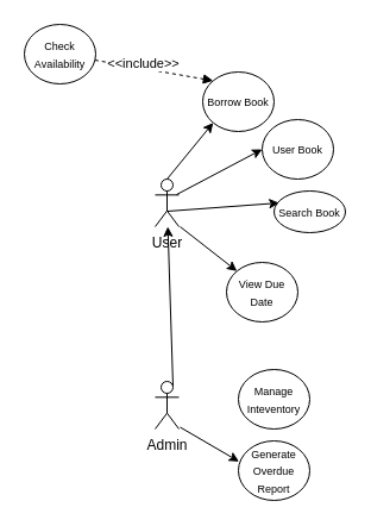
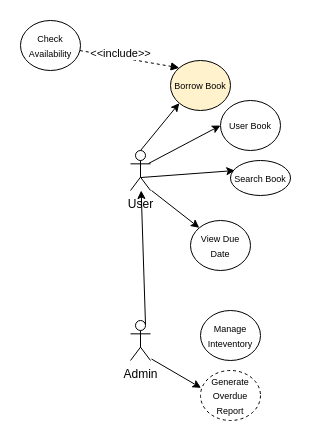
- <mxCell id="4" value="&lt;font style=&quot;font-size: 9px;&quot;&gt;Borrow Book&lt;/font&gt;" style="ellipse;whiteSpace=wrap;html=1;" vertex="1" parent="1"><mxGeometry x="170" y="60" width="60" height="50" as="geometry" /></mxCell>
+ <mxCell id="4" value="&lt;font style=&quot;font-size: 9px;&quot;&gt;Borrow Book&lt;/font&gt;" style="ellipse;whiteSpace=wrap;html=1;fillColor=#fff2cc;" vertex="1" parent="1"><mxGeometry x="170" y="60" width="60" height="50" as="geometry" /></mxCell>
- <mxCell id="9" value="&lt;font style=&quot;font-size: 9px;&quot;&gt;Generate Overdue Report&lt;/font&gt;" style="ellipse;whiteSpace=wrap;html=1;" vertex="1" parent="1"><mxGeometry x="200" y="370" width="60" height="50" as="geometry" /></mxCell>
+ <mxCell id="9" value="&lt;font style=&quot;font-size: 9px;&quot;&gt;Generate Overdue Report&lt;/font&gt;" style="ellipse;whiteSpace=wrap;html=1;dashed=1;" vertex="1" parent="1"><mxGeometry x="200" y="370" width="60" height="50" as="geometry" /></mxCell>
